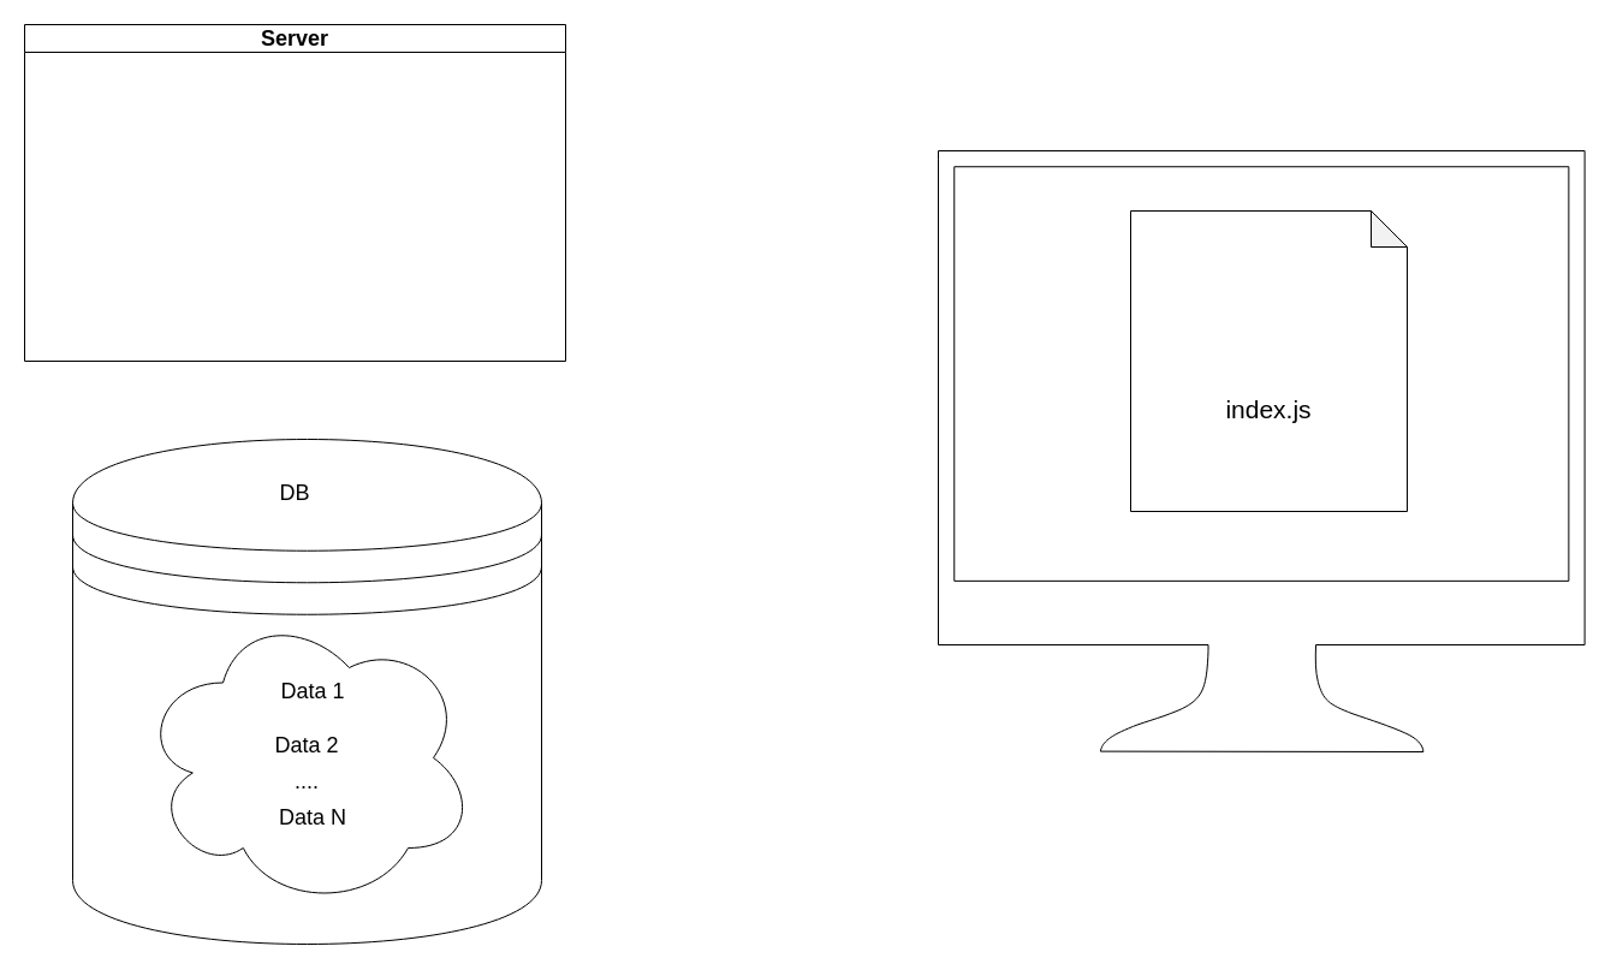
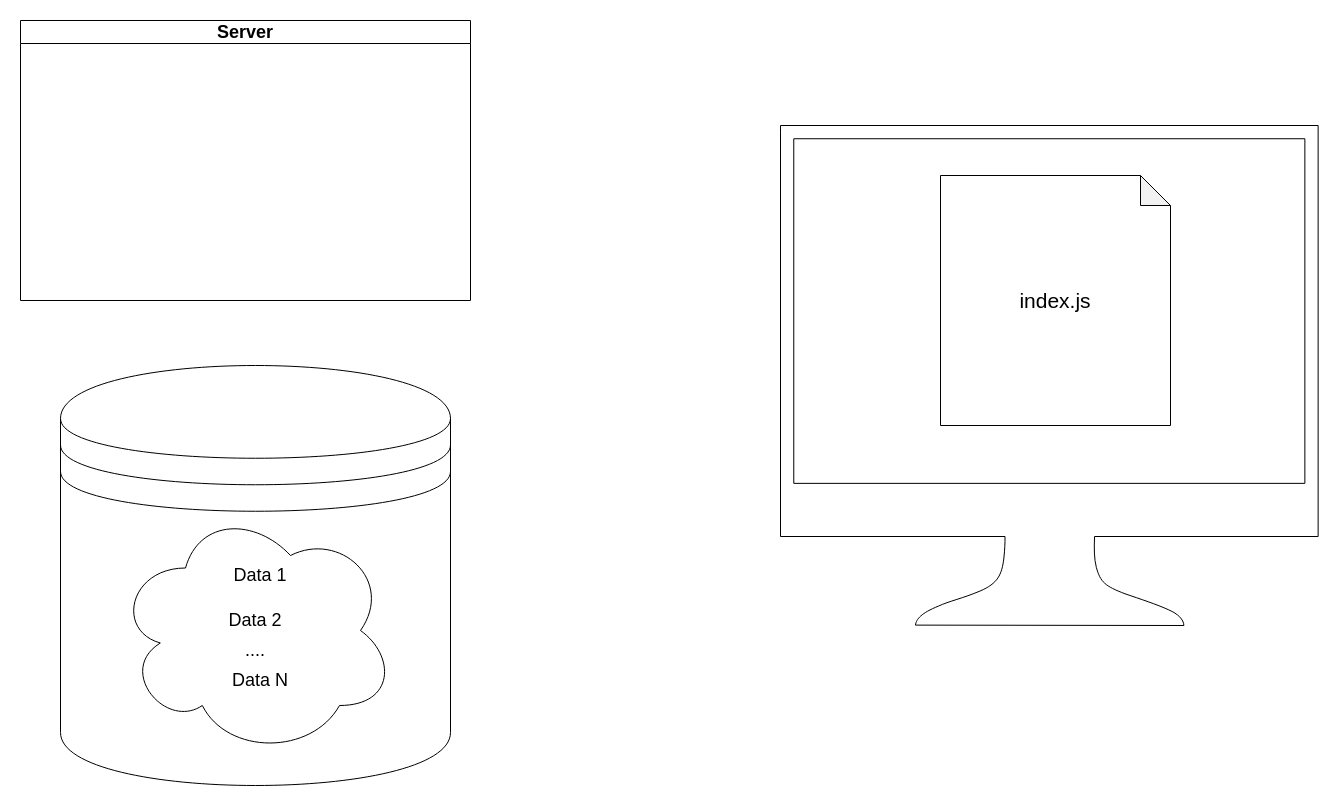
- <mxCell id="7" value="index.js" style="text;strokeColor=none;align=center;fillColor=none;html=1;verticalAlign=middle;whiteSpace=wrap;rounded=0;labelBackgroundColor=none;fontSize=21;" vertex="1" parent="1"><mxGeometry x="1020" y="325" width="70" height="30" as="geometry" /></mxCell>
+ <mxCell id="7" value="index.js" style="text;strokeColor=none;align=center;fillColor=none;html=1;verticalAlign=middle;whiteSpace=wrap;rounded=0;labelBackgroundColor=none;fontSize=21;" vertex="1" parent="1"><mxGeometry x="1020" y="285" width="70" height="30" as="geometry" /></mxCell>
- <mxCell id="5" value="&lt;font style=&quot;font-size: 18px;&quot;&gt;DB&lt;/font&gt;" style="text;strokeColor=none;align=center;fillColor=none;html=1;verticalAlign=middle;whiteSpace=wrap;rounded=0;labelBackgroundColor=none;" vertex="1" parent="1"><mxGeometry x="215" y="395" width="60" height="30" as="geometry" /></mxCell>
